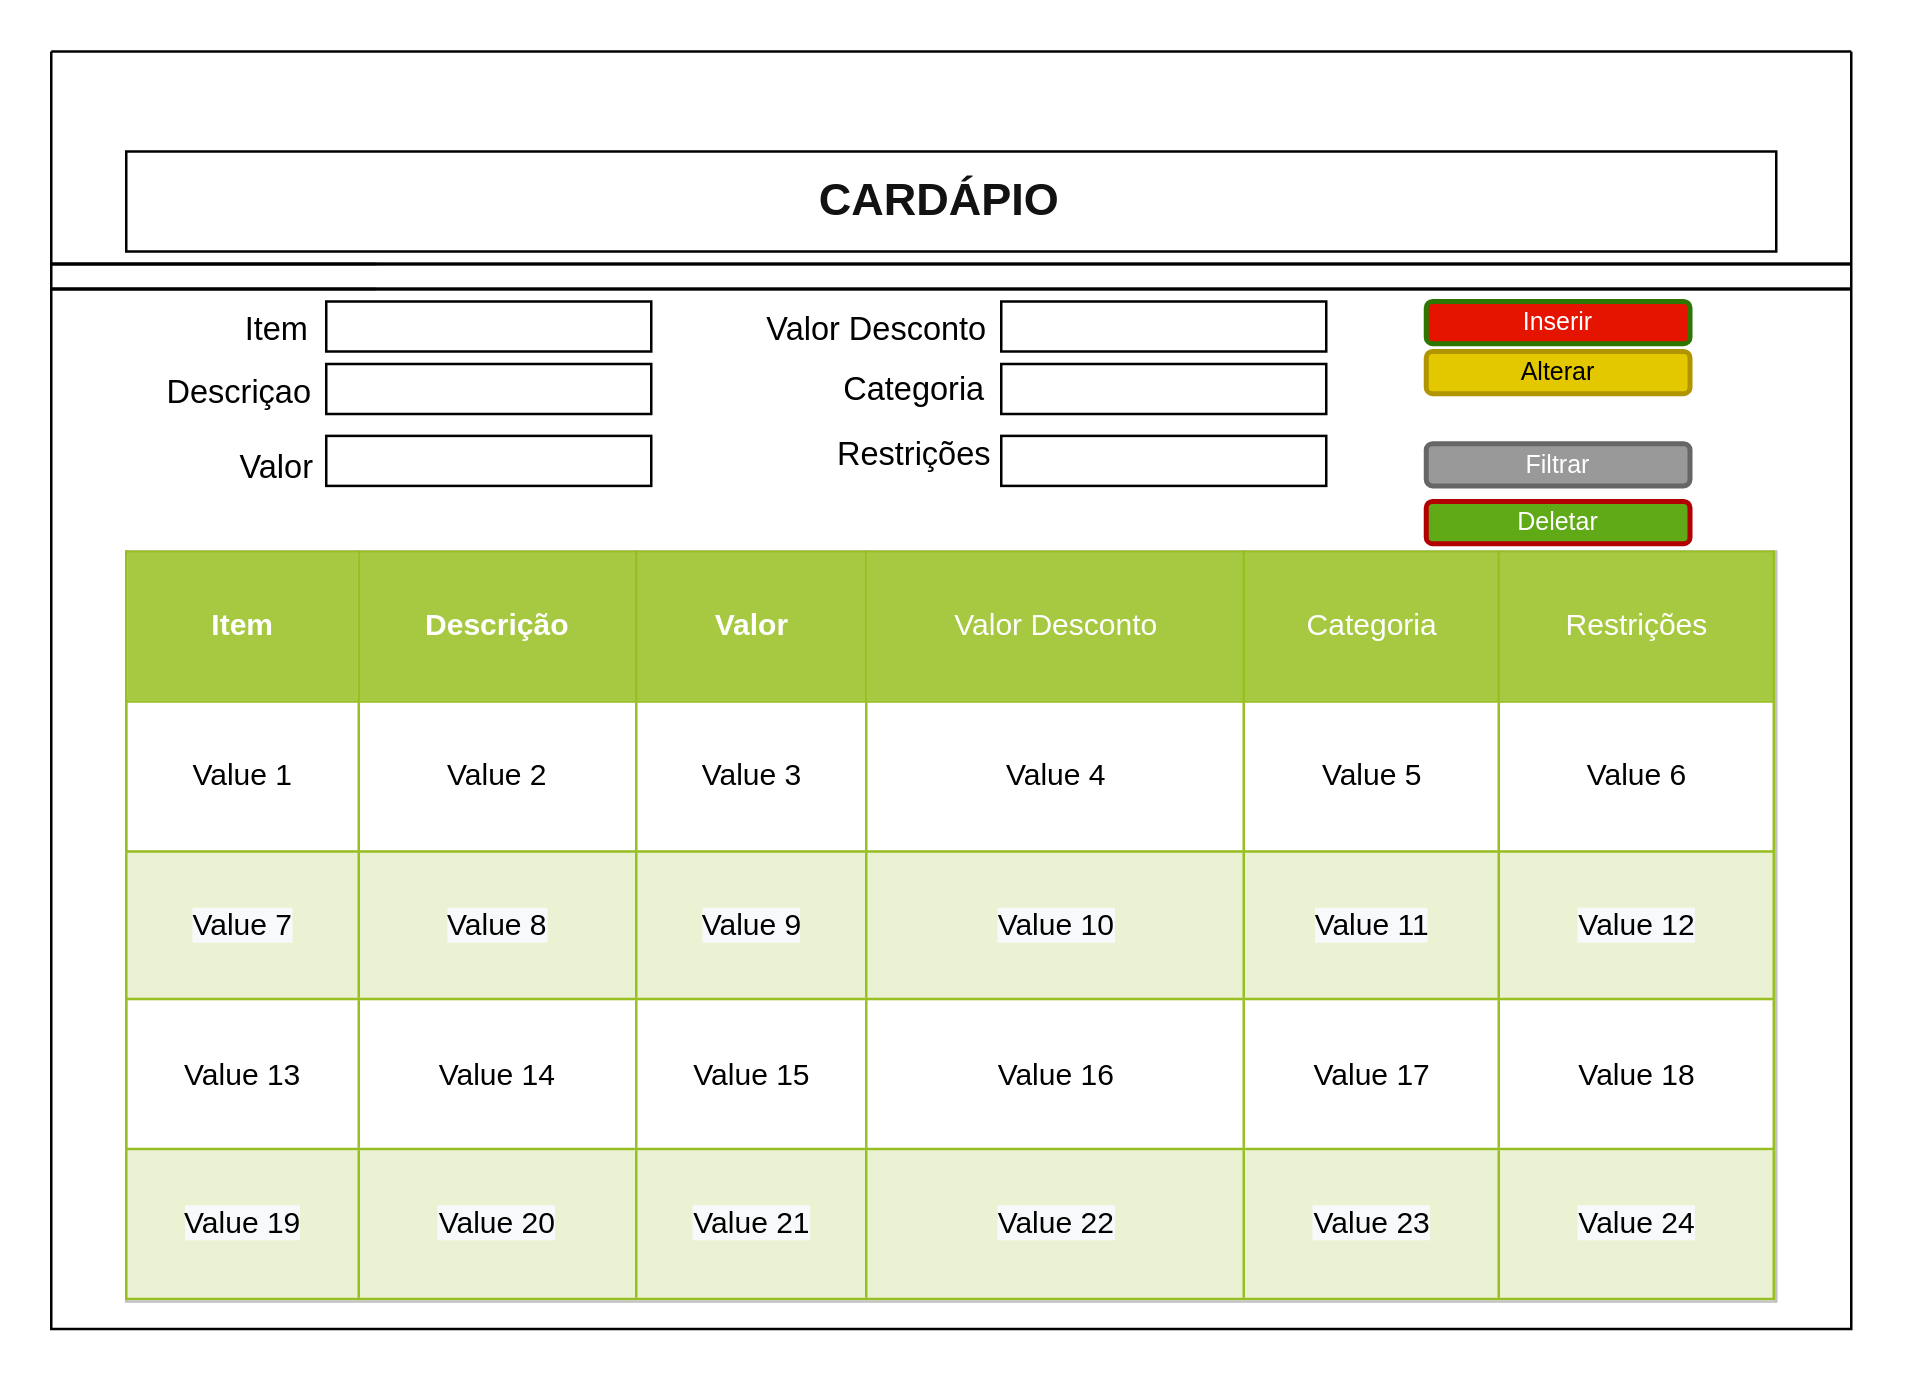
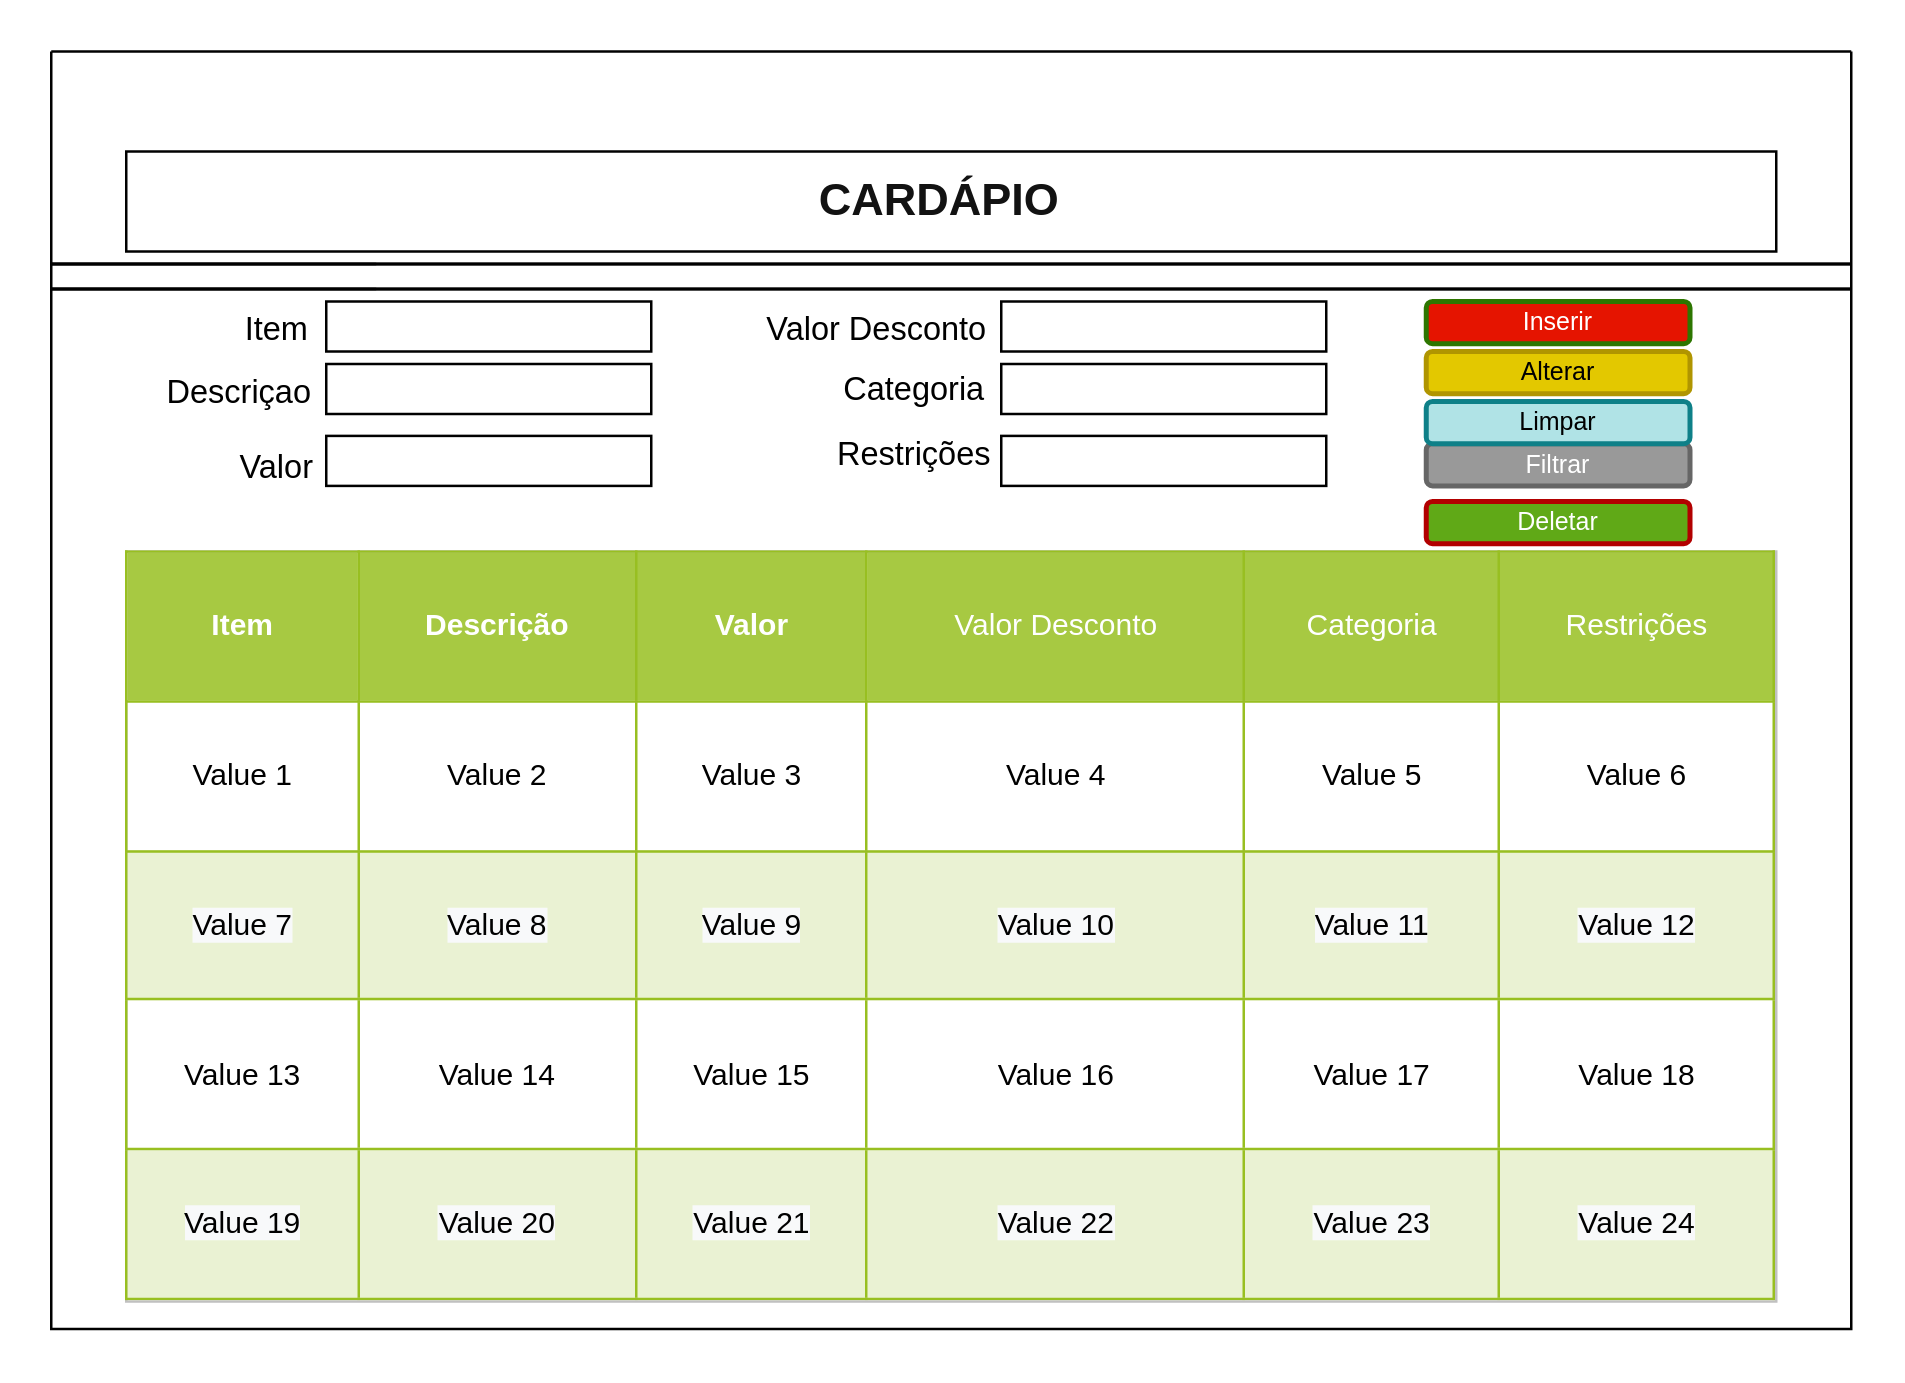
+ <mxCell id="10" value="Limpar" style="rounded=1;html=1;shadow=0;dashed=0;whiteSpace=wrap;fontSize=10;fillColor=#b0e3e6;align=center;strokeColor=#0e8088;strokeWidth=2;" vertex="1" parent="2"><mxGeometry x="550" y="140" width="105.5" height="16.88" as="geometry" /></mxCell>
